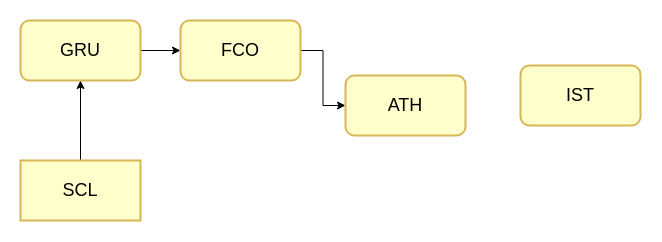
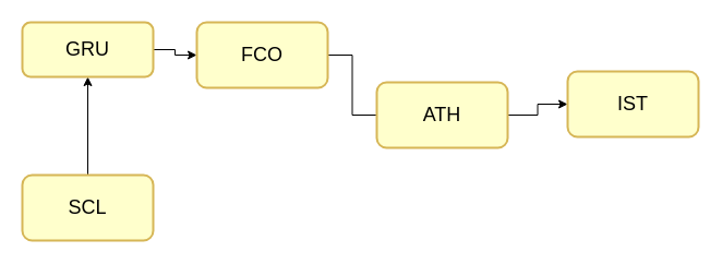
- <mxCell id="5" value="GRU" style="rounded=1;whiteSpace=wrap;html=1;fontSize=18;fontFamily=Helvetica;strokeColor=#d6b656;strokeWidth=2;fillColor=#FFFFCC;" vertex="1" parent="1"><mxGeometry x="20" y="20" width="120" height="60" as="geometry" /></mxCell>
+ <mxCell id="5" value="GRU" style="rounded=1;whiteSpace=wrap;html=1;fontSize=18;fontFamily=Helvetica;strokeColor=#d6b656;strokeWidth=2;fillColor=#FFFFCC;" vertex="1" parent="1"><mxGeometry x="20" y="20" width="120" height="50" as="geometry" /></mxCell>
+ <mxCell id="8" value="" style="edgeStyle=orthogonalEdgeStyle;rounded=0;orthogonalLoop=1;jettySize=auto;html=1;fontFamily=Helvetica;fontSize=18;" edge="1" parent="1" source="9" target="10"><mxGeometry relative="1" as="geometry" /></mxCell>
- <mxCell id="6" value="" style="edgeStyle=orthogonalEdgeStyle;rounded=0;orthogonalLoop=1;jettySize=auto;html=1;fontFamily=Helvetica;fontSize=18;" edge="1" parent="1" source="7" target="9"><mxGeometry relative="1" as="geometry" /></mxCell>
+ <mxCell id="6" value="" style="edgeStyle=orthogonalEdgeStyle;rounded=0;orthogonalLoop=1;jettySize=auto;html=1;fontFamily=Helvetica;fontSize=18;endArrow=none;" edge="1" parent="1" source="7" target="9"><mxGeometry relative="1" as="geometry" /></mxCell>
- <mxCell id="3" value="SCL" style="whiteSpace=wrap;html=1;fontSize=18;fontFamily=Helvetica;fillColor=#FFFFCC;strokeColor=#d6b656;strokeWidth=2;rounded=0;" vertex="1" parent="1"><mxGeometry x="20" y="160" width="120" height="60" as="geometry" /></mxCell>
+ <mxCell id="3" value="SCL" style="rounded=1;whiteSpace=wrap;html=1;fontSize=18;fontFamily=Helvetica;fillColor=#FFFFCC;strokeColor=#d6b656;strokeWidth=2;" vertex="1" parent="1"><mxGeometry x="20" y="160" width="120" height="60" as="geometry" /></mxCell>
